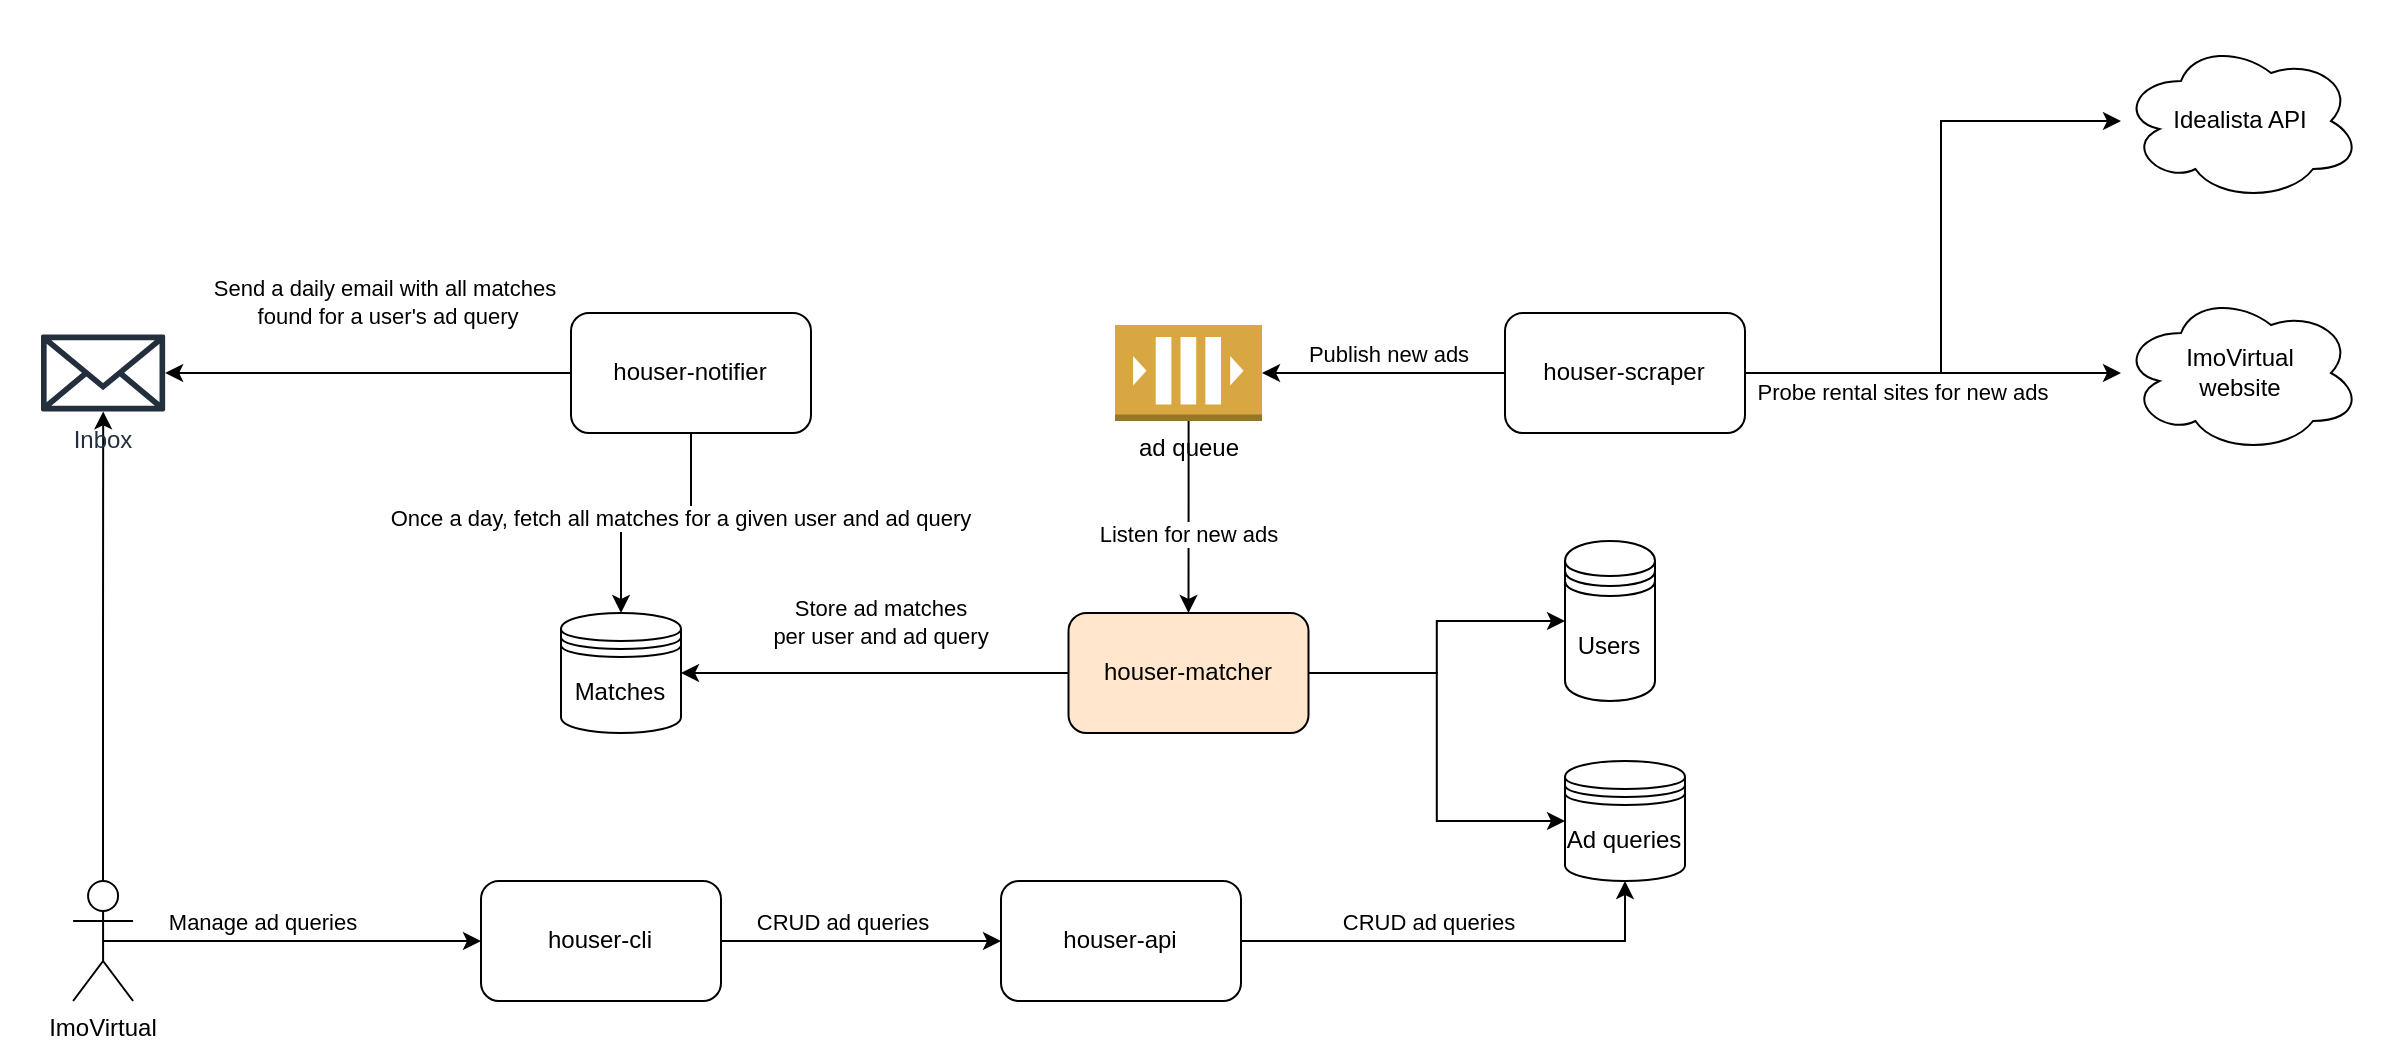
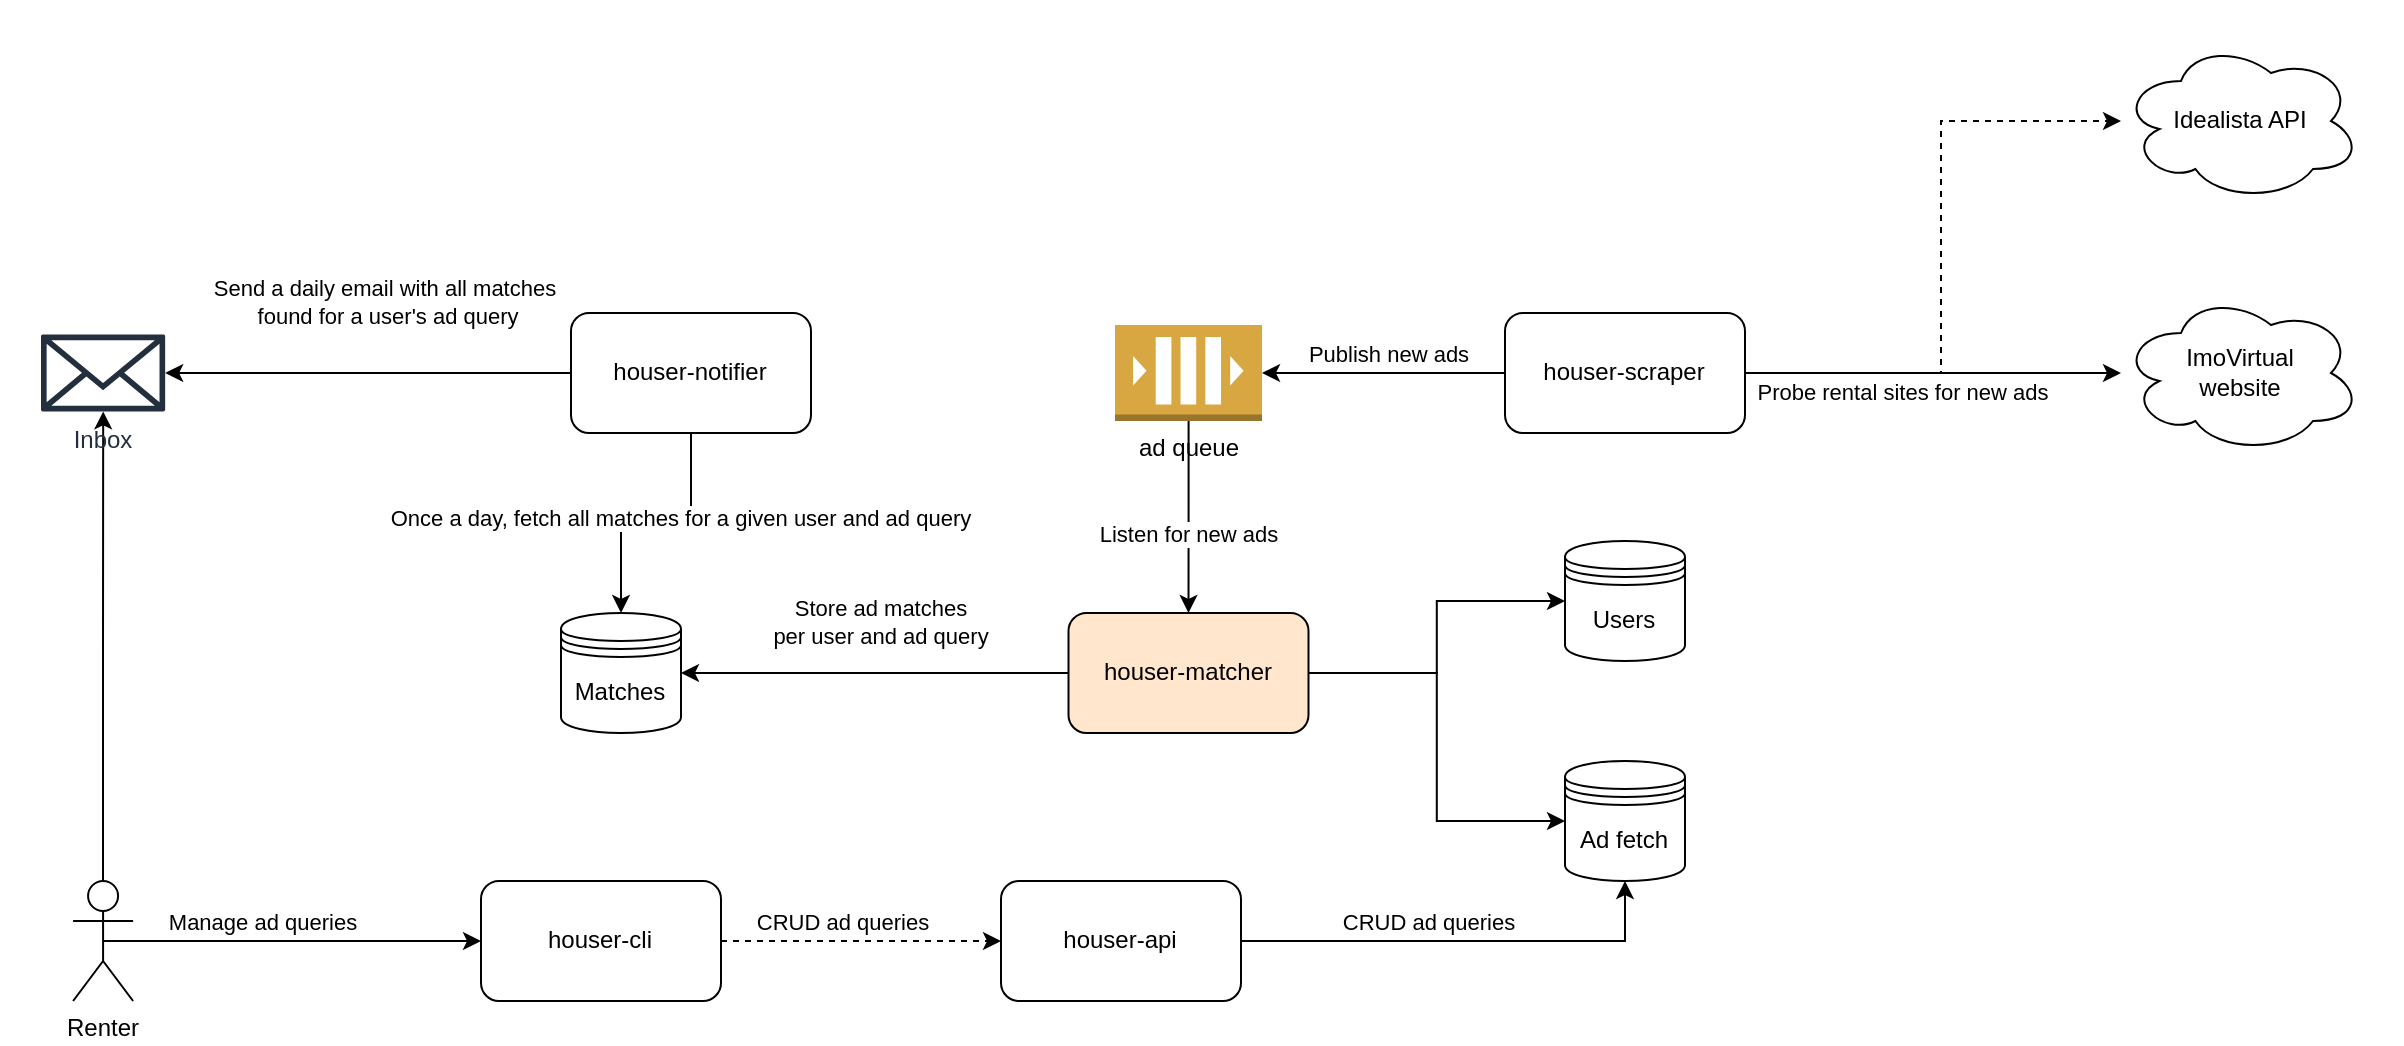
- <mxCell id="2" value="Probe rental sites for new ads" style="edgeStyle=orthogonalEdgeStyle;rounded=0;orthogonalLoop=1;jettySize=auto;html=1;" edge="1" parent="1" source="6" target="7"><mxGeometry x="-0.5" y="-10" relative="1" as="geometry"><Array as="points"><mxPoint x="970" y="186" /><mxPoint x="970" y="60" /></Array><mxPoint as="offset" /></mxGeometry></mxCell>
+ <mxCell id="2" value="Probe rental sites for new ads" style="edgeStyle=orthogonalEdgeStyle;rounded=0;orthogonalLoop=1;jettySize=auto;html=1;dashed=1;" edge="1" parent="1" source="6" target="7"><mxGeometry x="-0.5" y="-10" relative="1" as="geometry"><Array as="points"><mxPoint x="970" y="186" /><mxPoint x="970" y="60" /></Array><mxPoint as="offset" /></mxGeometry></mxCell>
- <mxCell id="33" value="Users" style="shape=datastore;whiteSpace=wrap;html=1;" vertex="1" parent="1"><mxGeometry x="782" y="270" width="45" height="80" as="geometry" /></mxCell>
+ <mxCell id="33" value="Users" style="shape=datastore;whiteSpace=wrap;html=1;" vertex="1" parent="1"><mxGeometry x="782" y="270" width="60" height="60" as="geometry" /></mxCell>
- <mxCell id="34" value="Ad queries" style="shape=datastore;whiteSpace=wrap;html=1;" vertex="1" parent="1"><mxGeometry x="782" y="380" width="60" height="60" as="geometry" /></mxCell>
+ <mxCell id="34" value="Ad fetch" style="shape=datastore;whiteSpace=wrap;html=1;" vertex="1" parent="1"><mxGeometry x="782" y="380" width="60" height="60" as="geometry" /></mxCell>
- <mxCell id="11" style="edgeStyle=orthogonalEdgeStyle;rounded=0;orthogonalLoop=1;jettySize=auto;html=1;entryX=0;entryY=0.5;entryDx=0;entryDy=0;" edge="1" parent="1" source="13" target="25"><mxGeometry relative="1" as="geometry" /></mxCell>
+ <mxCell id="11" style="edgeStyle=orthogonalEdgeStyle;rounded=0;orthogonalLoop=1;jettySize=auto;html=1;entryX=0;entryY=0.5;entryDx=0;entryDy=0;dashed=1;" edge="1" parent="1" source="13" target="25"><mxGeometry relative="1" as="geometry" /></mxCell>
- <mxCell id="17" value="ImoVirtual" style="shape=umlActor;verticalLabelPosition=bottom;verticalAlign=top;html=1;outlineConnect=0;" vertex="1" parent="1"><mxGeometry x="36.04" y="440" width="30" height="60" as="geometry" /></mxCell>
+ <mxCell id="17" value="Renter" style="shape=umlActor;verticalLabelPosition=bottom;verticalAlign=top;html=1;outlineConnect=0;" vertex="1" parent="1"><mxGeometry x="36.04" y="440" width="30" height="60" as="geometry" /></mxCell>
